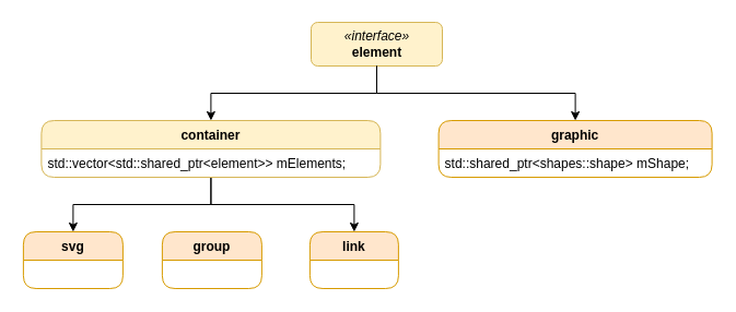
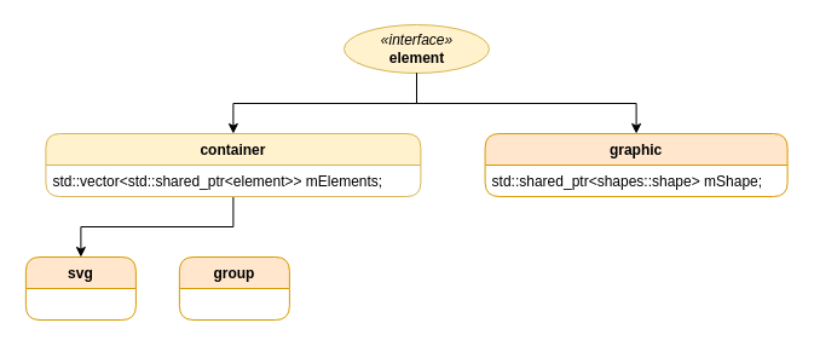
- <mxCell id="2" value="&lt;i style=&quot;&quot;&gt;«interface»&lt;br&gt;&lt;/i&gt;&lt;b&gt;element&lt;/b&gt;" style="html=1;shadow=0;fontFamily=Helvetica;fontSize=12;align=center;startSize=40;strokeColor=#d6b656;fillColor=#fff2cc;childLayout=stackLayout;collapsible=1;sketch=0;rounded=1;" vertex="1" parent="1"><mxGeometry x="284" y="20" width="120" height="40" as="geometry" /></mxCell>
+ <mxCell id="2" value="&lt;i style=&quot;&quot;&gt;«interface»&lt;br&gt;&lt;/i&gt;&lt;b&gt;element&lt;/b&gt;" style="ellipse;html=1;shadow=0;fontFamily=Helvetica;fontSize=12;align=center;startSize=40;strokeColor=#d6b656;fillColor=#fff2cc;childLayout=stackLayout;collapsible=1;sketch=0;" vertex="1" parent="1"><mxGeometry x="284" y="20" width="120" height="40" as="geometry" /></mxCell>
- <mxCell id="4" value="" style="edgeStyle=orthogonalEdgeStyle;rounded=0;orthogonalLoop=1;jettySize=auto;html=1;" edge="1" parent="1" source="5" target="13"><mxGeometry relative="1" as="geometry" /></mxCell>
- <mxCell id="13" value="link" style="swimlane;fontStyle=1;align=center;verticalAlign=top;childLayout=stackLayout;horizontal=1;startSize=26;horizontalStack=0;resizeParent=1;resizeParentMax=0;resizeLast=0;collapsible=1;marginBottom=0;rounded=1;shadow=0;glass=0;sketch=0;fillColor=#ffe6cc;strokeColor=#d79b00;" vertex="1" parent="1"><mxGeometry x="282.9" y="212" width="81" height="52" as="geometry"><mxRectangle x="360" y="200" width="100" height="30" as="alternateBounds" /></mxGeometry></mxCell>
